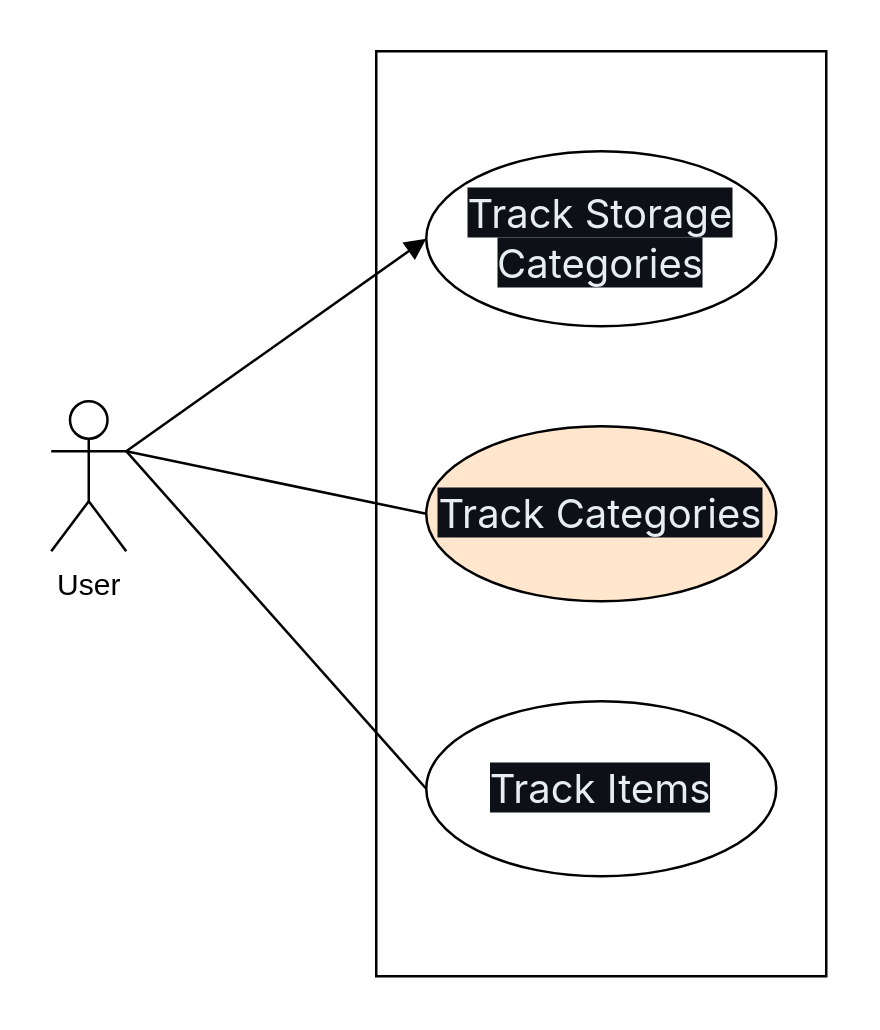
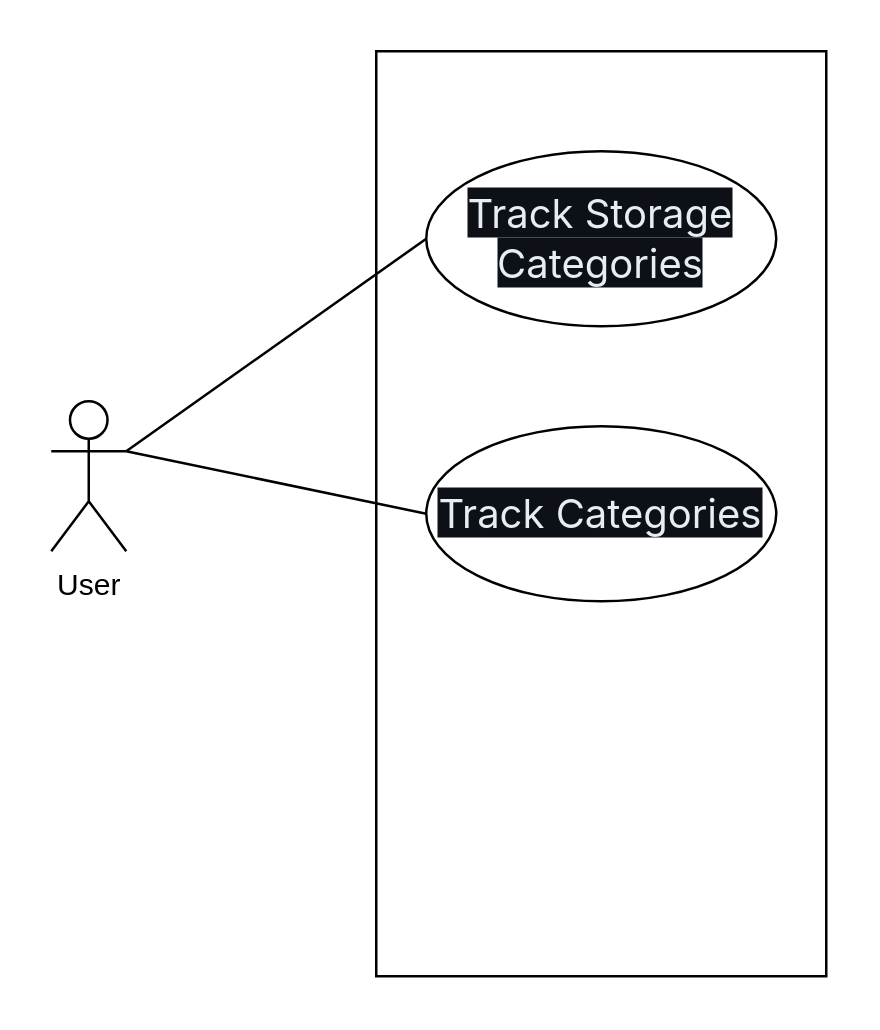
- <mxCell id="7" value="" style="endArrow=block;html=1;rounded=0;entryX=0;entryY=0.5;entryDx=0;entryDy=0;exitX=1;exitY=0.333;exitDx=0;exitDy=0;exitPerimeter=0;" edge="1" parent="1" source="6" target="3"><mxGeometry width="50" height="50" relative="1" as="geometry"><mxPoint x="180" y="550" as="sourcePoint" /><mxPoint x="230" y="500" as="targetPoint" /></mxGeometry></mxCell>
+ <mxCell id="7" value="" style="endArrow=none;html=1;rounded=0;entryX=0;entryY=0.5;entryDx=0;entryDy=0;exitX=1;exitY=0.333;exitDx=0;exitDy=0;exitPerimeter=0;" edge="1" parent="1" source="6" target="3"><mxGeometry width="50" height="50" relative="1" as="geometry"><mxPoint x="180" y="550" as="sourcePoint" /><mxPoint x="230" y="500" as="targetPoint" /></mxGeometry></mxCell>
- <mxCell id="4" value="&lt;span style=&quot;color: rgb(230, 237, 243); font-family: -apple-system, BlinkMacSystemFont, &amp;quot;Segoe UI&amp;quot;, &amp;quot;Noto Sans&amp;quot;, Helvetica, Arial, sans-serif, &amp;quot;Apple Color Emoji&amp;quot;, &amp;quot;Segoe UI Emoji&amp;quot;; font-size: 16px; text-align: left; background-color: rgb(13, 17, 23);&quot;&gt;Track Categories&lt;/span&gt;" style="ellipse;whiteSpace=wrap;html=1;fillColor=#ffe6cc;" vertex="1" parent="1"><mxGeometry x="170" y="170" width="140" height="70" as="geometry" /></mxCell>
+ <mxCell id="4" value="&lt;span style=&quot;color: rgb(230, 237, 243); font-family: -apple-system, BlinkMacSystemFont, &amp;quot;Segoe UI&amp;quot;, &amp;quot;Noto Sans&amp;quot;, Helvetica, Arial, sans-serif, &amp;quot;Apple Color Emoji&amp;quot;, &amp;quot;Segoe UI Emoji&amp;quot;; font-size: 16px; text-align: left; background-color: rgb(13, 17, 23);&quot;&gt;Track Categories&lt;/span&gt;" style="ellipse;whiteSpace=wrap;html=1;" vertex="1" parent="1"><mxGeometry x="170" y="170" width="140" height="70" as="geometry" /></mxCell>
- <mxCell id="9" value="" style="endArrow=none;html=1;rounded=0;entryX=0;entryY=0.5;entryDx=0;entryDy=0;exitX=1;exitY=0.333;exitDx=0;exitDy=0;exitPerimeter=0;" edge="1" parent="1" source="6" target="5"><mxGeometry width="50" height="50" relative="1" as="geometry"><mxPoint x="70" y="200" as="sourcePoint" /><mxPoint x="190" y="115" as="targetPoint" /></mxGeometry></mxCell>
- <mxCell id="5" value="&lt;span style=&quot;color: rgb(230, 237, 243); font-family: -apple-system, BlinkMacSystemFont, &amp;quot;Segoe UI&amp;quot;, &amp;quot;Noto Sans&amp;quot;, Helvetica, Arial, sans-serif, &amp;quot;Apple Color Emoji&amp;quot;, &amp;quot;Segoe UI Emoji&amp;quot;; font-size: 16px; text-align: left; background-color: rgb(13, 17, 23);&quot;&gt;Track Items&lt;/span&gt;" style="ellipse;whiteSpace=wrap;html=1;" vertex="1" parent="1"><mxGeometry x="170" y="280" width="140" height="70" as="geometry" /></mxCell>
